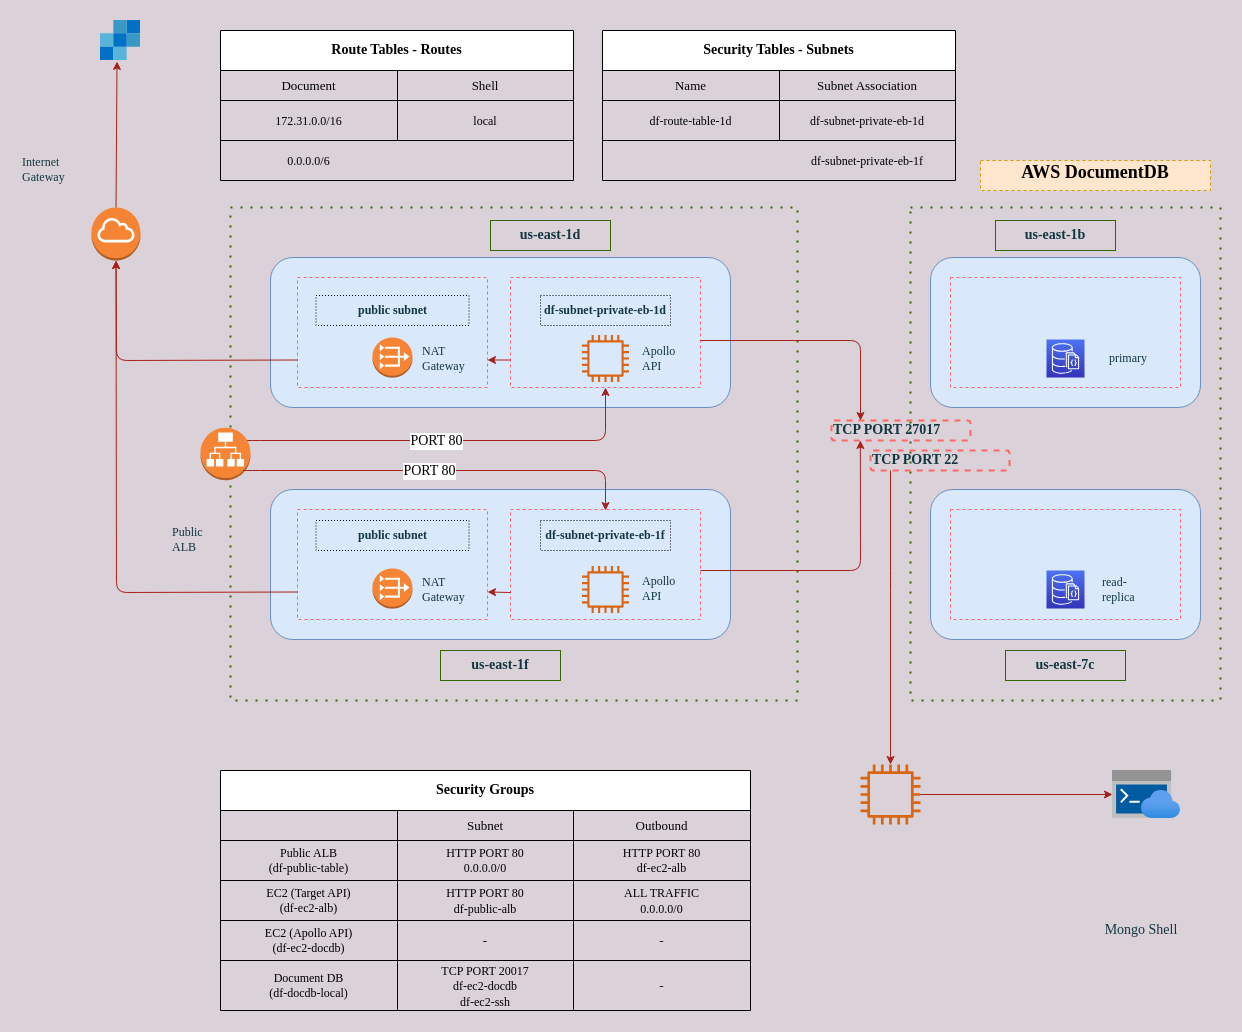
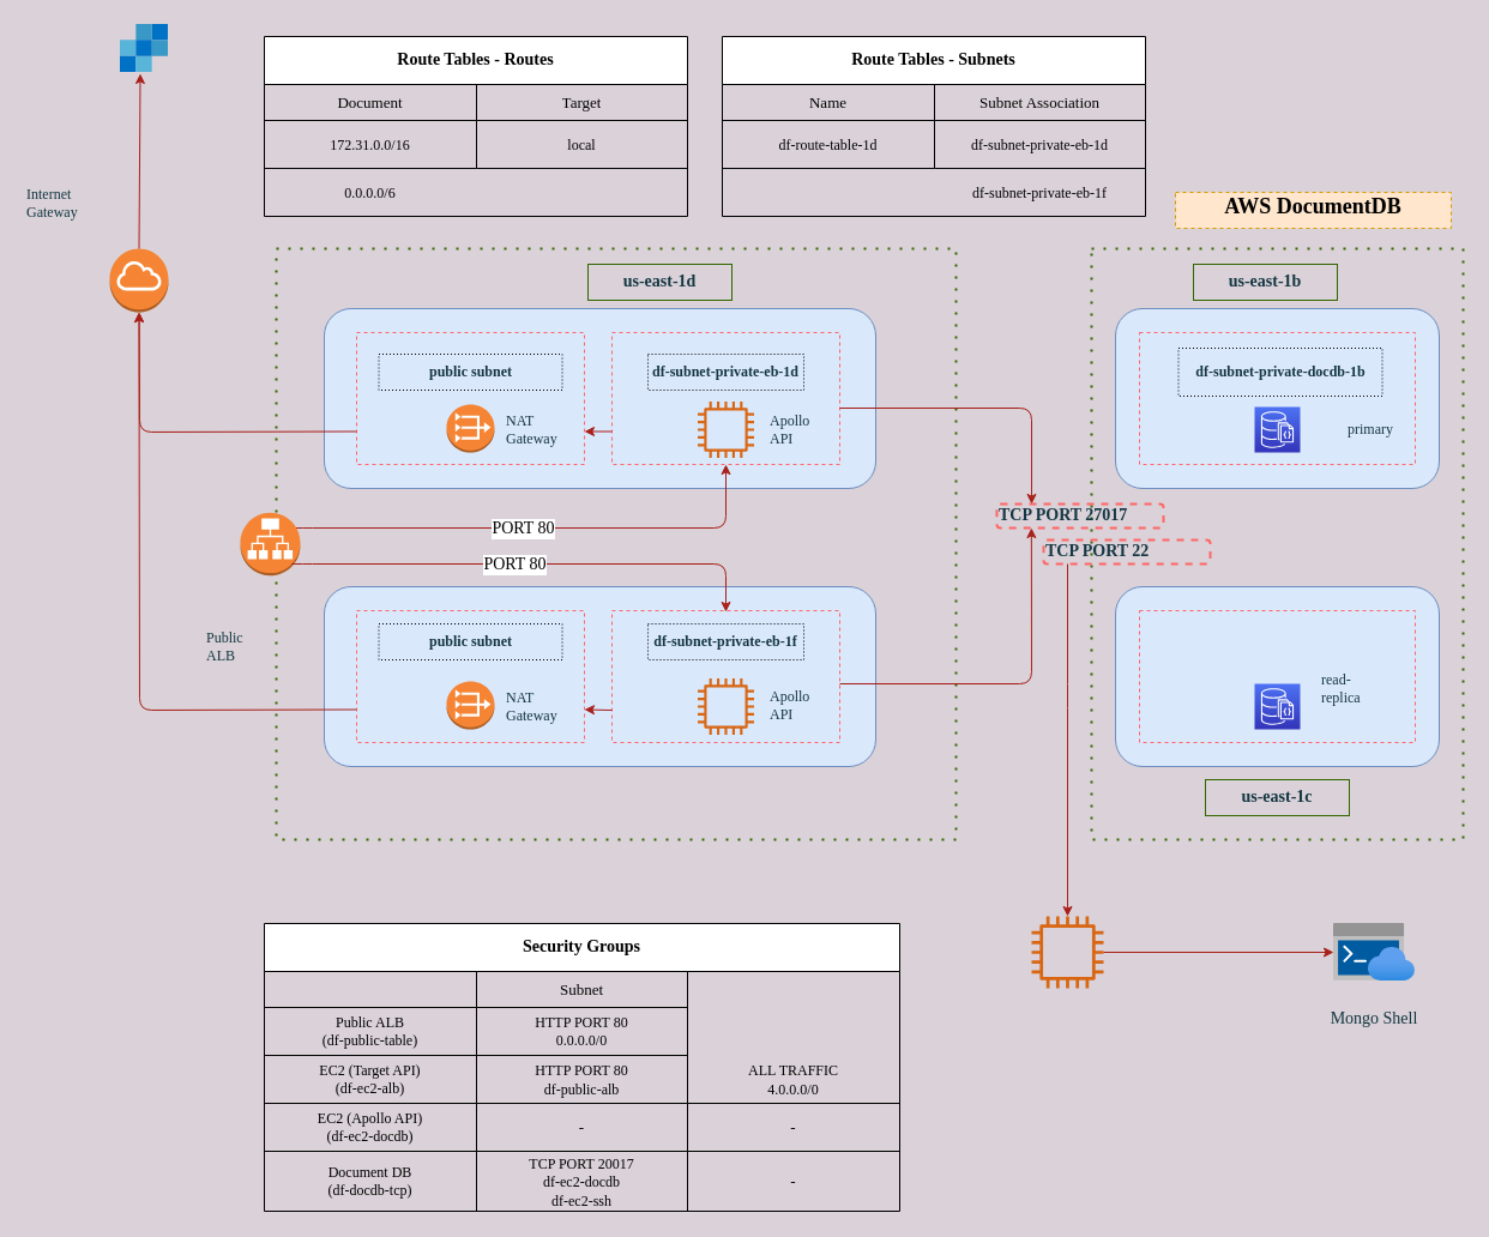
- <mxCell id="89" value="&lt;font style=&quot;font-size: 14px&quot;&gt;Security Tables - Subnets&lt;/font&gt;" style="shape=table;html=1;whiteSpace=wrap;startSize=40;container=1;collapsible=0;childLayout=tableLayout;fontStyle=1;align=center;fontFamily=Lucida Console;fontSize=13;" vertex="1" parent="1"><mxGeometry x="602" y="30" width="353" height="150.0" as="geometry" /></mxCell>
+ <mxCell id="89" value="&lt;font style=&quot;font-size: 14px&quot;&gt;Route Tables - Subnets&lt;/font&gt;" style="shape=table;html=1;whiteSpace=wrap;startSize=40;container=1;collapsible=0;childLayout=tableLayout;fontStyle=1;align=center;fontFamily=Lucida Console;fontSize=13;" vertex="1" parent="1"><mxGeometry x="602" y="30" width="353" height="150.0" as="geometry" /></mxCell>
- <mxCell id="83" value="Shell" style="shape=partialRectangle;html=1;whiteSpace=wrap;connectable=0;fillColor=none;top=0;left=0;bottom=0;right=0;overflow=hidden;fontFamily=Lucida Console;fontSize=13;" vertex="1" parent="81"><mxGeometry x="177" width="176" height="30" as="geometry" /></mxCell>
+ <mxCell id="83" value="Target" style="shape=partialRectangle;html=1;whiteSpace=wrap;connectable=0;fillColor=none;top=0;left=0;bottom=0;right=0;overflow=hidden;fontFamily=Lucida Console;fontSize=13;" vertex="1" parent="81"><mxGeometry x="177" width="176" height="30" as="geometry" /></mxCell>
+ <mxCell id="13" value="&lt;font face=&quot;Lucida Console&quot; size=&quot;1&quot;&gt;&lt;b style=&quot;font-size: 12px&quot;&gt;df-subnet-private-docdb-1b&lt;/b&gt;&lt;/font&gt;" style="text;html=1;fillColor=none;align=center;verticalAlign=middle;whiteSpace=wrap;rounded=0;shadow=0;glass=0;sketch=0;fontColor=#143642;strokeColor=#000000;dashed=1;dashPattern=1 2;" parent="1" vertex="1"><mxGeometry x="982.5" y="290" width="170" height="40" as="geometry" /></mxCell>
- <mxCell id="16" value="&lt;font face=&quot;Lucida Console&quot;&gt;primary&lt;/font&gt;" style="text;html=1;strokeColor=none;fillColor=none;align=center;verticalAlign=middle;whiteSpace=wrap;rounded=0;shadow=0;glass=0;dashed=1;dashPattern=1 2;sketch=0;fontColor=#143642;" parent="1" vertex="1"><mxGeometry x="1107.5" y="348" width="40" height="20" as="geometry" /></mxCell>
+ <mxCell id="16" value="&lt;font face=&quot;Lucida Console&quot;&gt;primary&lt;/font&gt;" style="text;html=1;strokeColor=none;fillColor=none;align=center;verticalAlign=middle;whiteSpace=wrap;rounded=0;shadow=0;glass=0;dashed=1;dashPattern=1 2;sketch=0;fontColor=#143642;" parent="1" vertex="1"><mxGeometry x="1122.5" y="348" width="40" height="20" as="geometry" /></mxCell>
- <mxCell id="17" value="&lt;font face=&quot;Lucida Console&quot;&gt;read-replica&lt;/font&gt;" style="text;html=1;strokeColor=none;fillColor=none;align=left;verticalAlign=middle;whiteSpace=wrap;rounded=0;shadow=0;glass=0;dashed=1;dashPattern=1 2;sketch=0;fontColor=#143642;" parent="1" vertex="1"><mxGeometry x="1100" y="579" width="40" height="20" as="geometry" /></mxCell>
+ <mxCell id="17" value="&lt;font face=&quot;Lucida Console&quot;&gt;read-replica&lt;/font&gt;" style="text;html=1;strokeColor=none;fillColor=none;align=left;verticalAlign=middle;whiteSpace=wrap;rounded=0;shadow=0;glass=0;dashed=1;dashPattern=1 2;sketch=0;fontColor=#143642;" parent="1" vertex="1"><mxGeometry x="1100" y="564" width="40" height="20" as="geometry" /></mxCell>
- <mxCell id="32" value="&lt;font face=&quot;Lucida Console&quot; style=&quot;font-size: 14px&quot;&gt;&lt;b&gt;us-east-1f&lt;/b&gt;&lt;/font&gt;" style="text;html=1;fillColor=none;align=center;verticalAlign=middle;whiteSpace=wrap;rounded=0;shadow=0;glass=0;sketch=0;fontColor=#143642;strokeColor=#336600;" vertex="1" parent="1"><mxGeometry x="440" y="650" width="120" height="30" as="geometry" /></mxCell>
- <mxCell id="10" value="&lt;font face=&quot;Lucida Console&quot; style=&quot;font-size: 14px&quot;&gt;&lt;b&gt;us-east-7c&lt;/b&gt;&lt;/font&gt;" style="text;html=1;fillColor=none;align=center;verticalAlign=middle;whiteSpace=wrap;rounded=0;shadow=0;glass=0;sketch=0;fontColor=#143642;strokeColor=#336600;" parent="1" vertex="1"><mxGeometry x="1005" y="650" width="120" height="30" as="geometry" /></mxCell>
+ <mxCell id="10" value="&lt;font face=&quot;Lucida Console&quot; style=&quot;font-size: 14px&quot;&gt;&lt;b&gt;us-east-1c&lt;/b&gt;&lt;/font&gt;" style="text;html=1;fillColor=none;align=center;verticalAlign=middle;whiteSpace=wrap;rounded=0;shadow=0;glass=0;sketch=0;fontColor=#143642;strokeColor=#336600;" parent="1" vertex="1"><mxGeometry x="1005" y="650" width="120" height="30" as="geometry" /></mxCell>
- <mxCell id="63" value="Outbound" style="shape=partialRectangle;html=1;whiteSpace=wrap;connectable=0;fillColor=none;top=0;left=0;bottom=0;right=0;overflow=hidden;fontFamily=Lucida Console;fontSize=13;" vertex="1" parent="60"><mxGeometry x="353" width="177" height="30" as="geometry" /></mxCell>
- <mxCell id="67" value="HTTP PORT 80&lt;br style=&quot;font-size: 12px;&quot;&gt;df-ec2-alb" style="shape=partialRectangle;html=1;whiteSpace=wrap;connectable=0;fillColor=none;top=0;left=0;bottom=0;right=0;overflow=hidden;fontFamily=Lucida Console;fontSize=12;" vertex="1" parent="64"><mxGeometry x="353" width="177" height="40" as="geometry" /></mxCell>
- <mxCell id="71" value="&lt;font style=&quot;font-size: 12px&quot;&gt;ALL TRAFFIC&lt;br&gt;0.0.0.0/0&lt;/font&gt;" style="shape=partialRectangle;html=1;whiteSpace=wrap;connectable=0;fillColor=none;top=0;left=0;bottom=0;right=0;overflow=hidden;fontFamily=Lucida Console;fontSize=13;" vertex="1" parent="68"><mxGeometry x="353" width="177" height="40" as="geometry" /></mxCell>
+ <mxCell id="71" value="&lt;font style=&quot;font-size: 12px&quot;&gt;ALL TRAFFIC&lt;br&gt;4.0.0.0/0&lt;/font&gt;" style="shape=partialRectangle;html=1;whiteSpace=wrap;connectable=0;fillColor=none;top=0;left=0;bottom=0;right=0;overflow=hidden;fontFamily=Lucida Console;fontSize=13;" vertex="1" parent="68"><mxGeometry x="353" width="177" height="40" as="geometry" /></mxCell>
- <mxCell id="24" value="&lt;font face=&quot;Lucida Console&quot; style=&quot;font-size: 14px&quot;&gt;Mongo Shell&lt;/font&gt;" style="text;html=1;strokeColor=none;fillColor=none;align=center;verticalAlign=middle;whiteSpace=wrap;rounded=0;shadow=0;glass=0;dashed=1;sketch=0;fontColor=#143642;" parent="1" vertex="1"><mxGeometry x="1076" y="920" width="130" height="20" as="geometry" /></mxCell>
+ <mxCell id="24" value="&lt;font face=&quot;Lucida Console&quot; style=&quot;font-size: 14px&quot;&gt;Mongo Shell&lt;/font&gt;" style="text;html=1;strokeColor=none;fillColor=none;align=center;verticalAlign=middle;whiteSpace=wrap;rounded=0;shadow=0;glass=0;dashed=1;sketch=0;fontColor=#143642;" parent="1" vertex="1"><mxGeometry x="1081" y="840" width="130" height="20" as="geometry" /></mxCell>
- <mxCell id="77" value="Document DB&lt;br&gt;(df-docdb-local)" style="shape=partialRectangle;html=1;whiteSpace=wrap;connectable=0;fillColor=none;top=0;left=0;bottom=0;right=0;overflow=hidden;fontFamily=Lucida Console;" vertex="1" parent="76"><mxGeometry width="177" height="50" as="geometry" /></mxCell>
+ <mxCell id="77" value="Document DB&lt;br&gt;(df-docdb-tcp)" style="shape=partialRectangle;html=1;whiteSpace=wrap;connectable=0;fillColor=none;top=0;left=0;bottom=0;right=0;overflow=hidden;fontFamily=Lucida Console;" vertex="1" parent="76"><mxGeometry width="177" height="50" as="geometry" /></mxCell>
